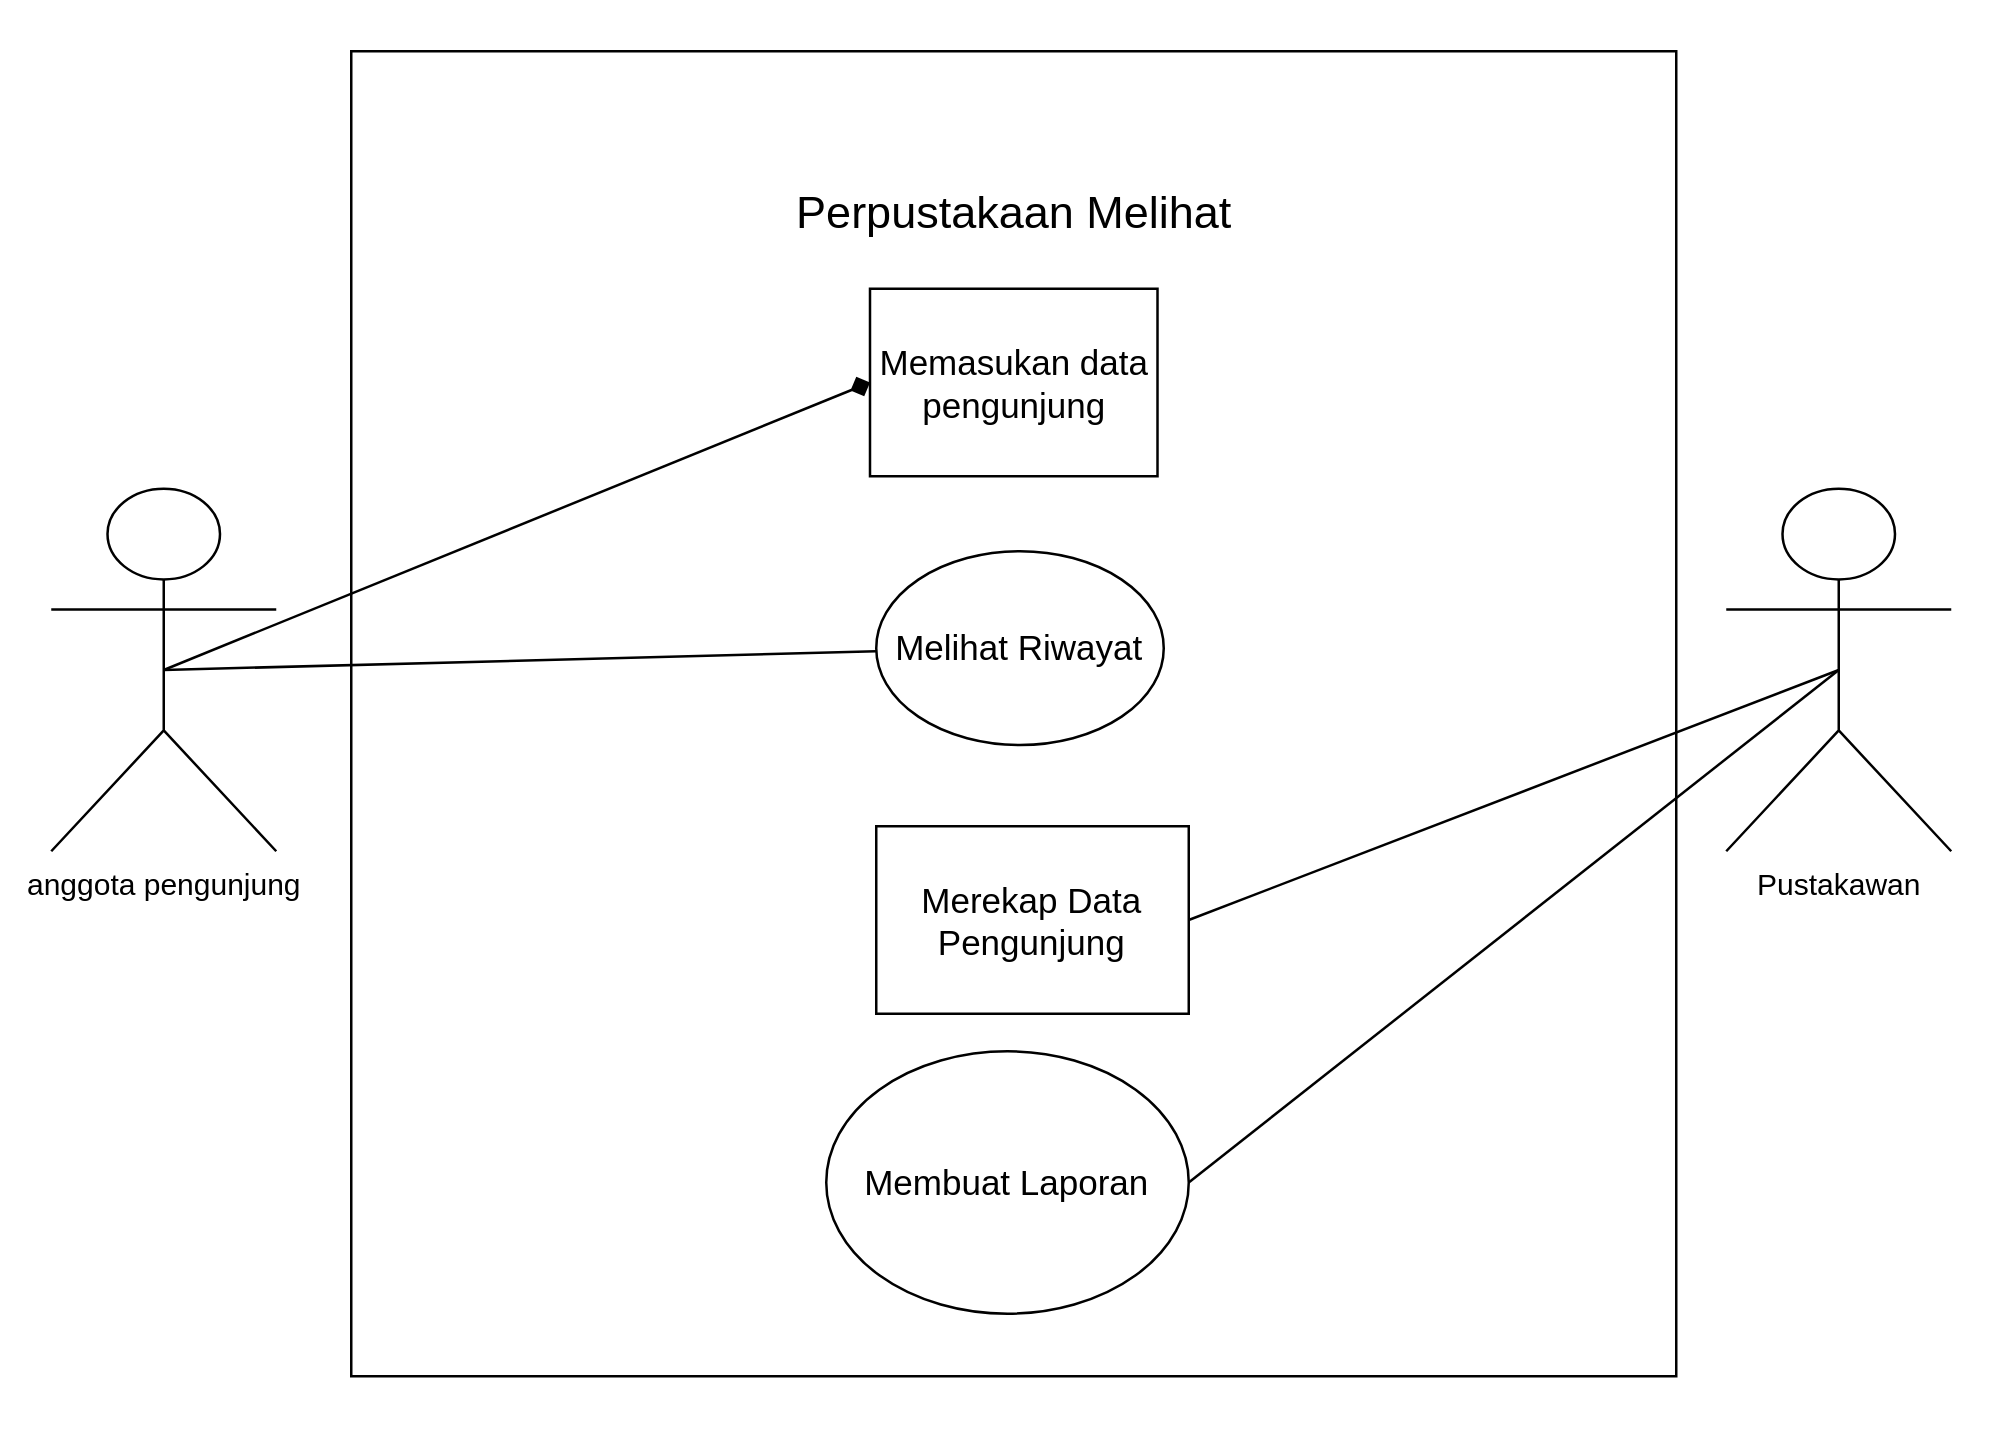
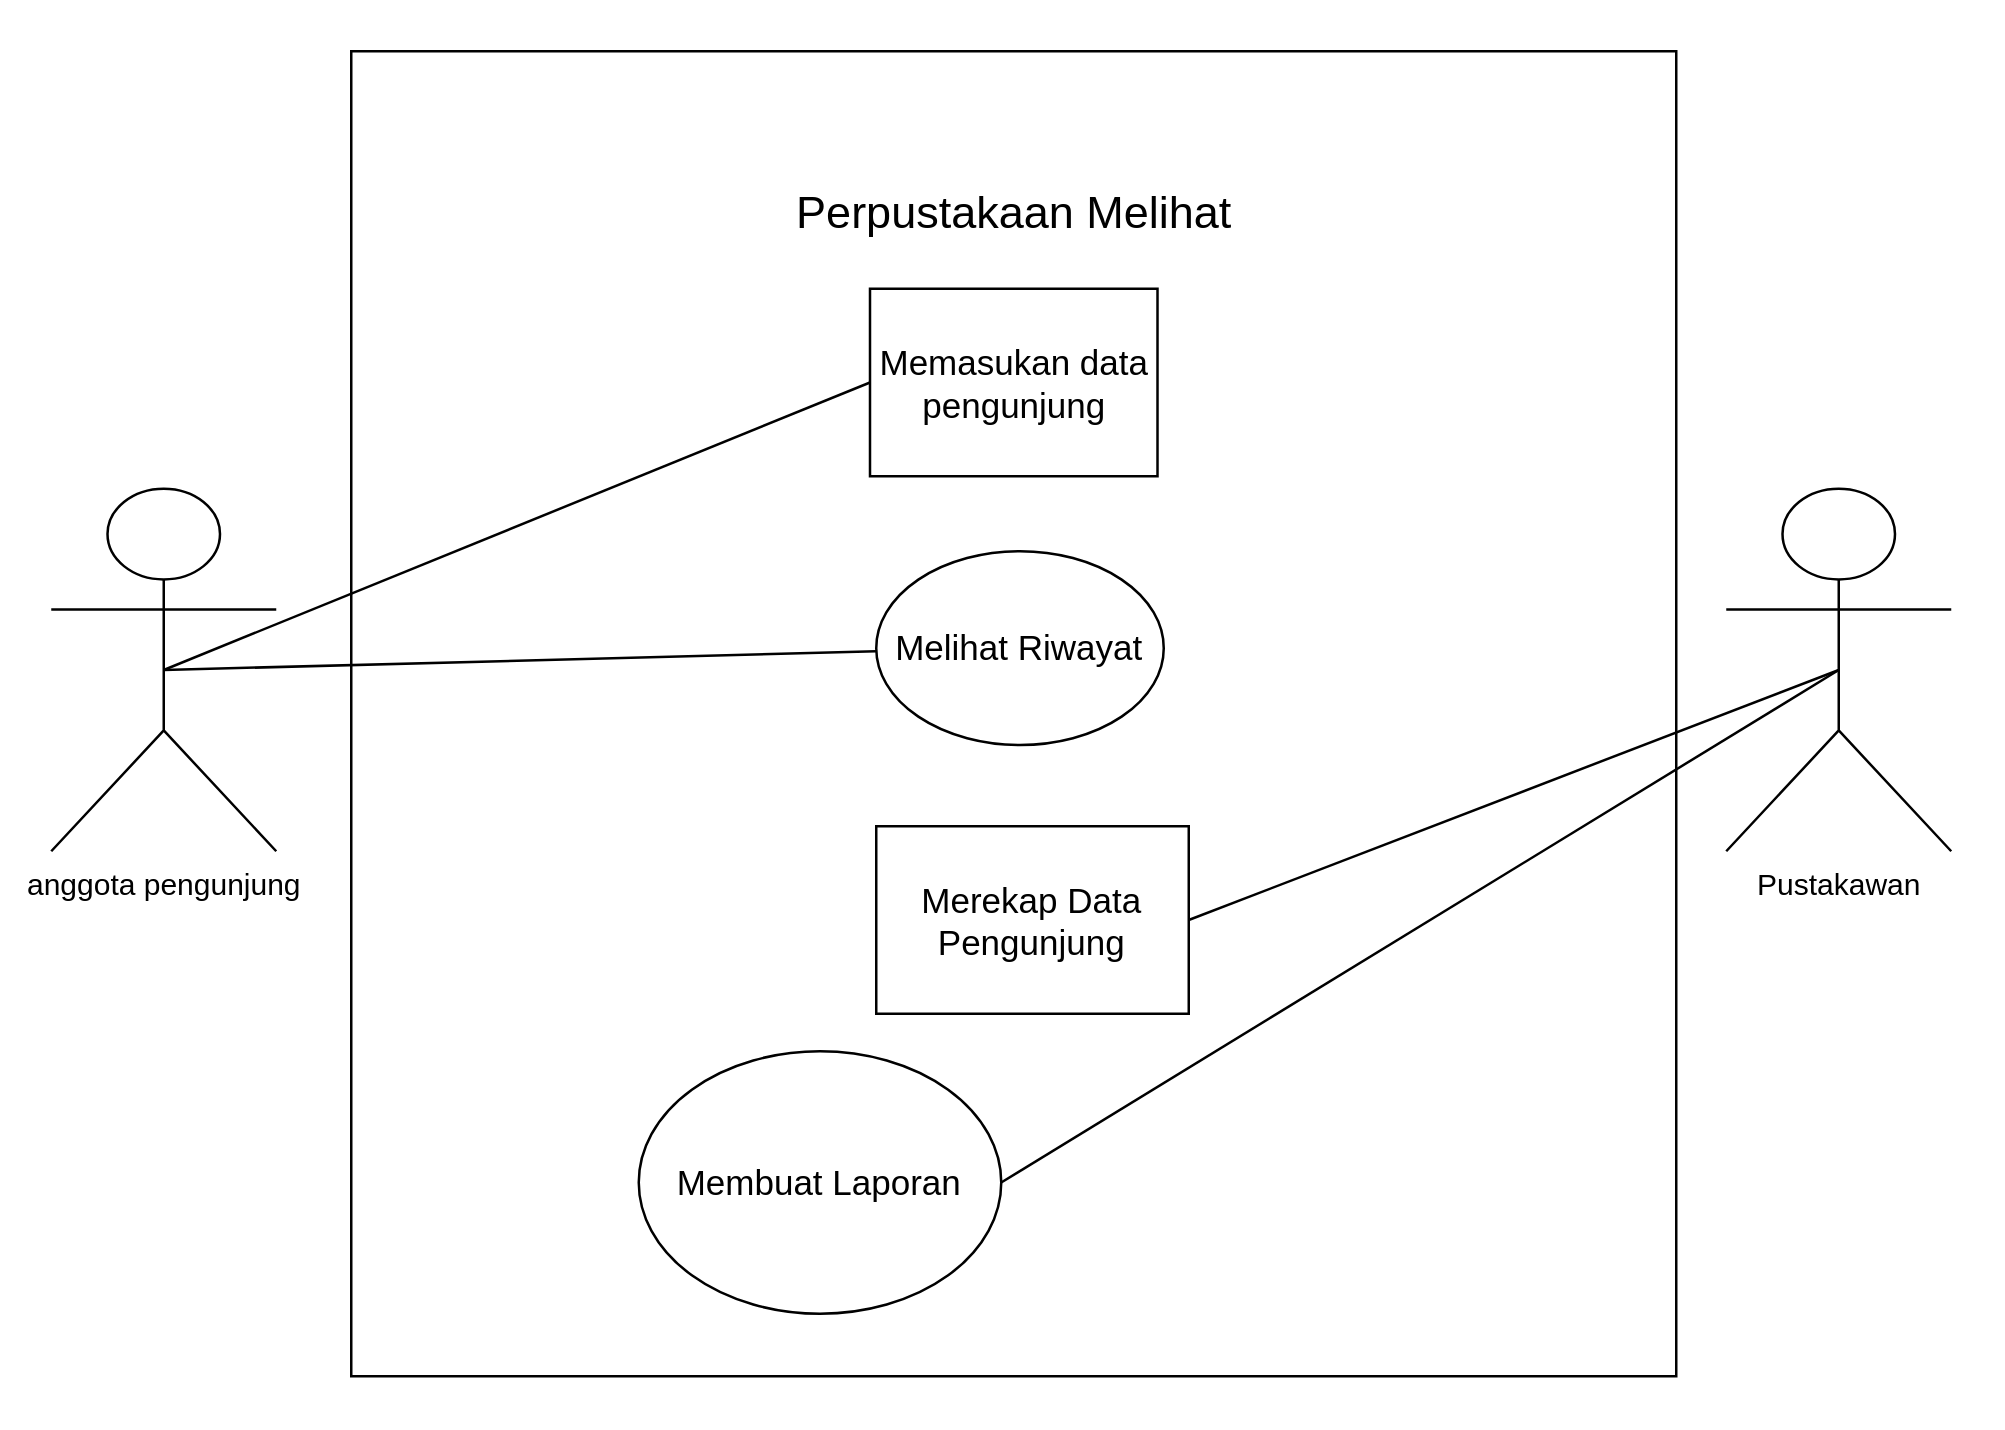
- <mxCell id="11" value="" style="endArrow=diamond;html=1;rounded=0;entryX=0;entryY=0.5;entryDx=0;entryDy=0;exitX=0.5;exitY=0.5;exitDx=0;exitDy=0;exitPerimeter=0;" edge="1" parent="1" source="2" target="5"><mxGeometry width="50" height="50" relative="1" as="geometry"><mxPoint x="120" y="240" as="sourcePoint" /><mxPoint x="260" y="160" as="targetPoint" /></mxGeometry></mxCell>
+ <mxCell id="11" value="" style="endArrow=none;html=1;rounded=0;entryX=0;entryY=0.5;entryDx=0;entryDy=0;exitX=0.5;exitY=0.5;exitDx=0;exitDy=0;exitPerimeter=0;" edge="1" parent="1" source="2" target="5"><mxGeometry width="50" height="50" relative="1" as="geometry"><mxPoint x="120" y="240" as="sourcePoint" /><mxPoint x="260" y="160" as="targetPoint" /></mxGeometry></mxCell>
- <mxCell id="9" value="&lt;span style=&quot;font-size: 14px;&quot;&gt;Membuat Laporan&lt;/span&gt;" style="ellipse;whiteSpace=wrap;html=1;" vertex="1" parent="1"><mxGeometry x="330" y="420" width="145" height="105" as="geometry" /></mxCell>
+ <mxCell id="9" value="&lt;span style=&quot;font-size: 14px;&quot;&gt;Membuat Laporan&lt;/span&gt;" style="ellipse;whiteSpace=wrap;html=1;" vertex="1" parent="1"><mxGeometry x="255" y="420" width="145" height="105" as="geometry" /></mxCell>
